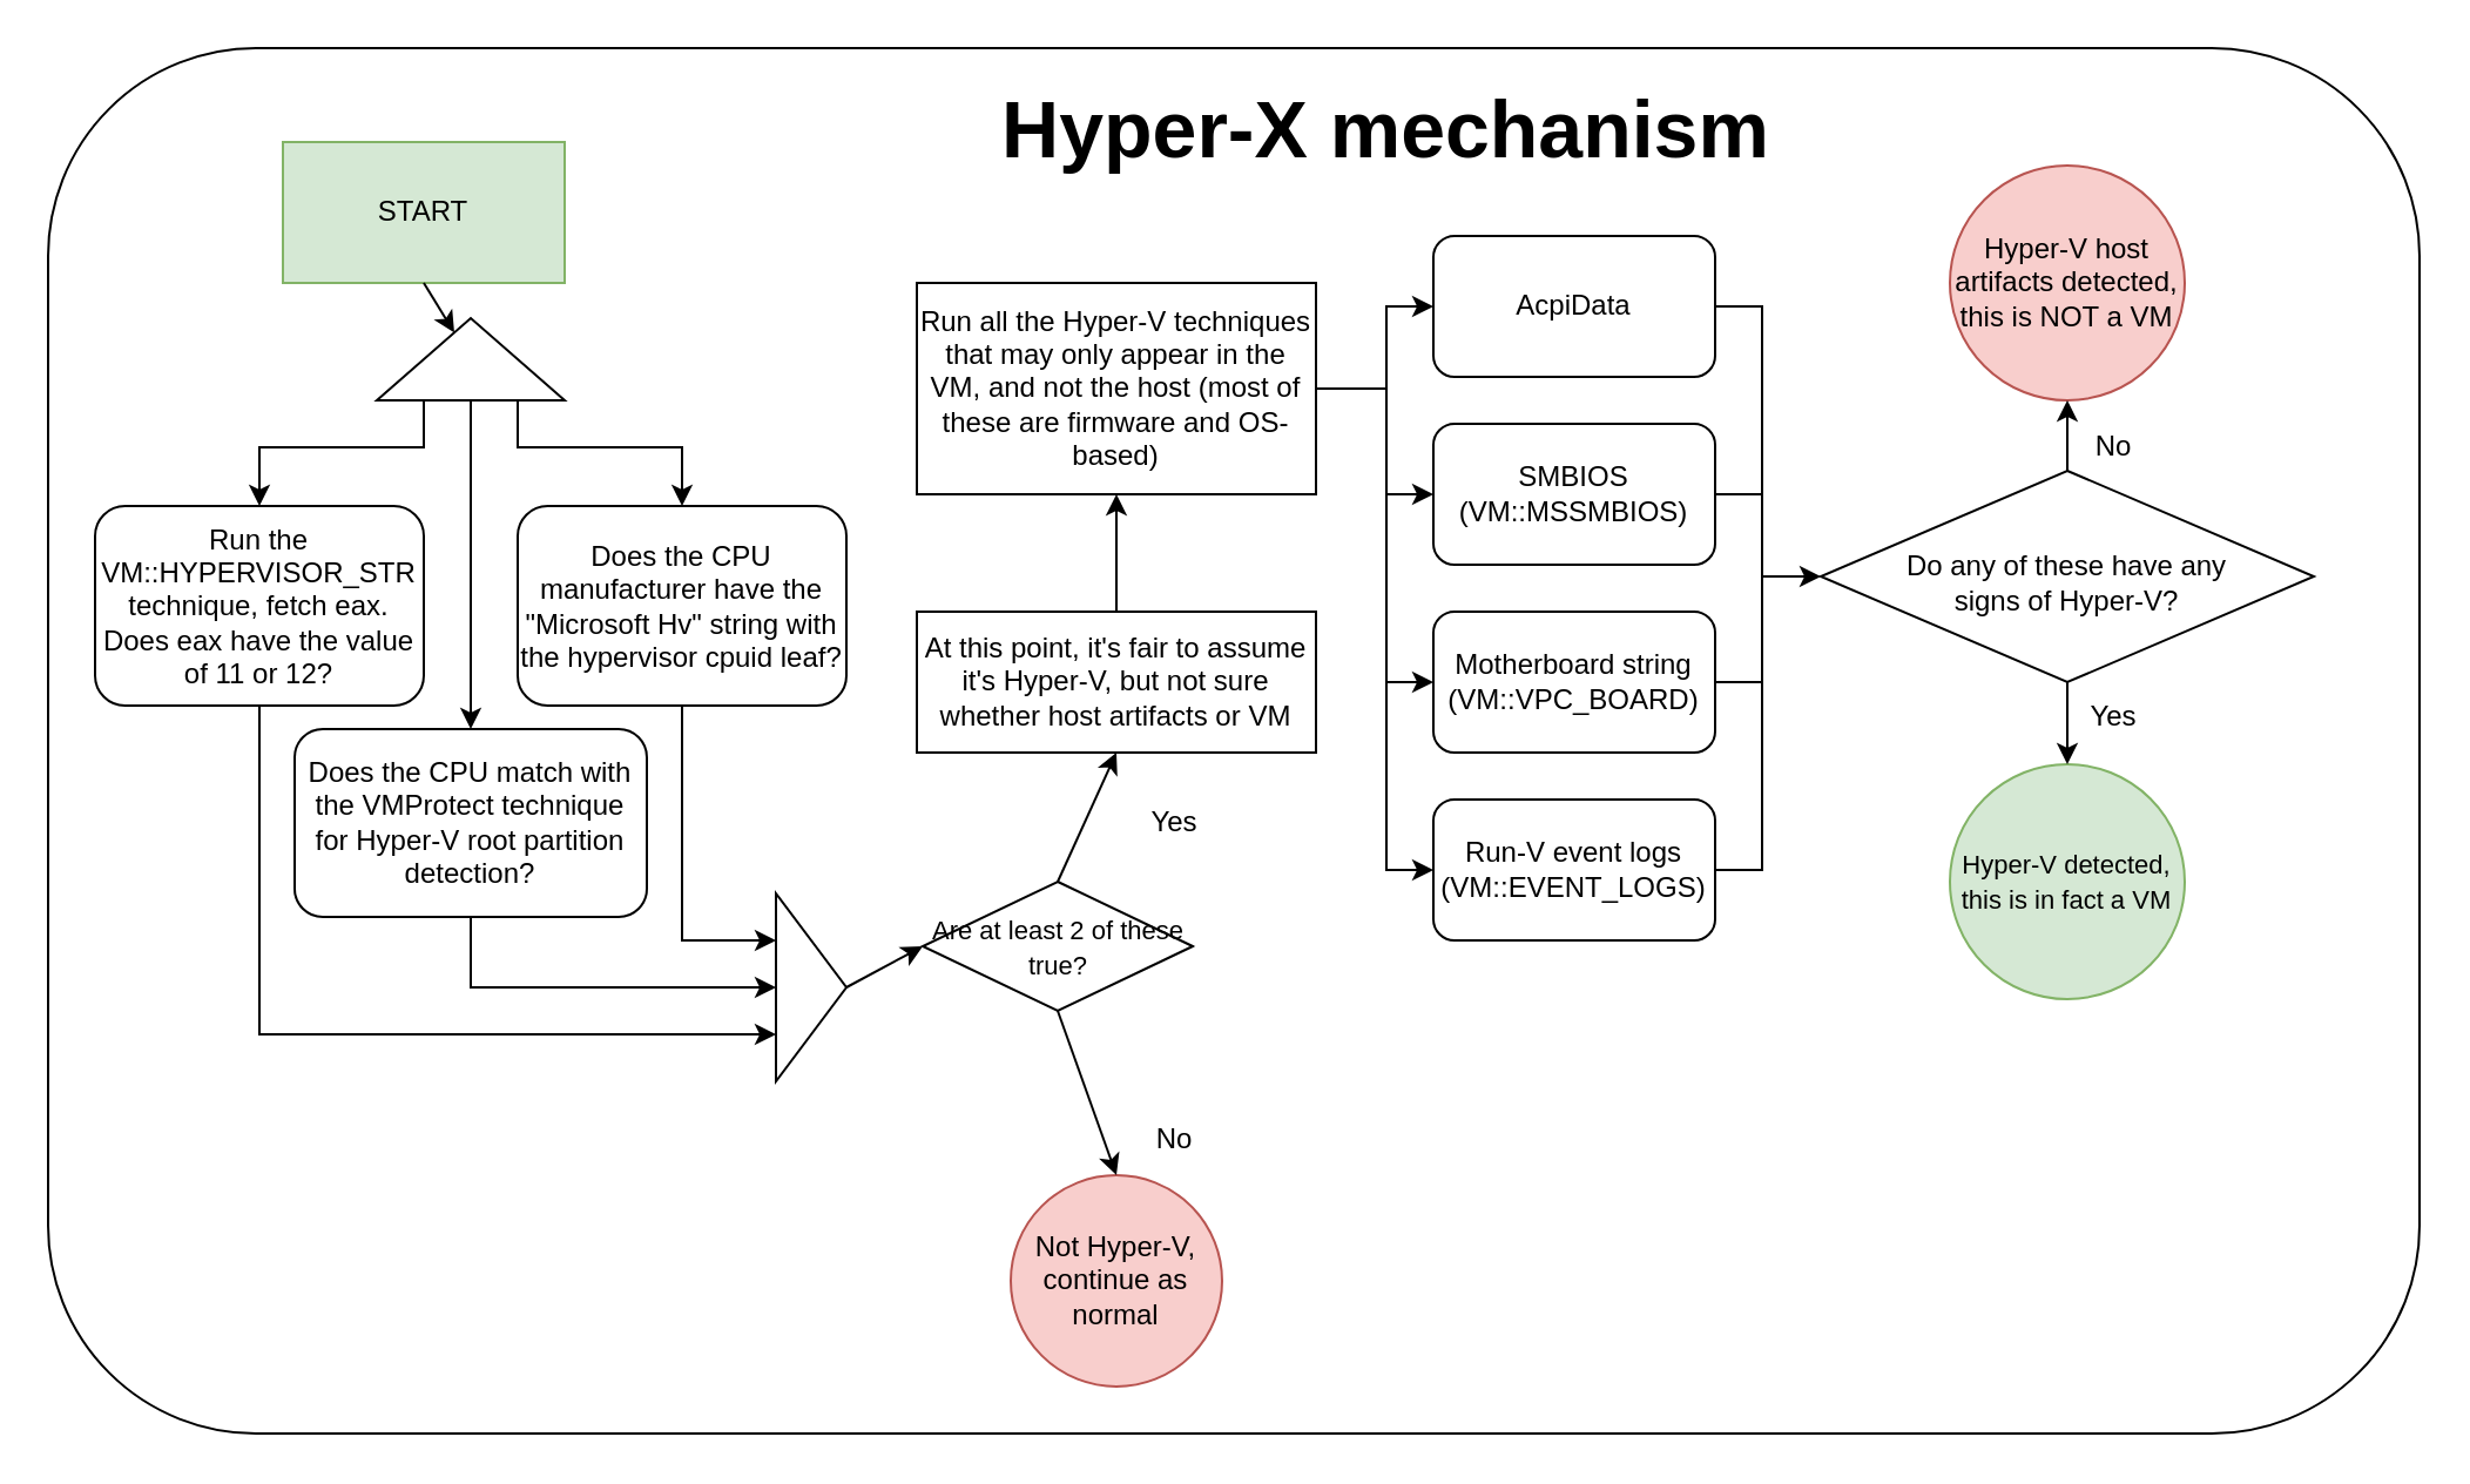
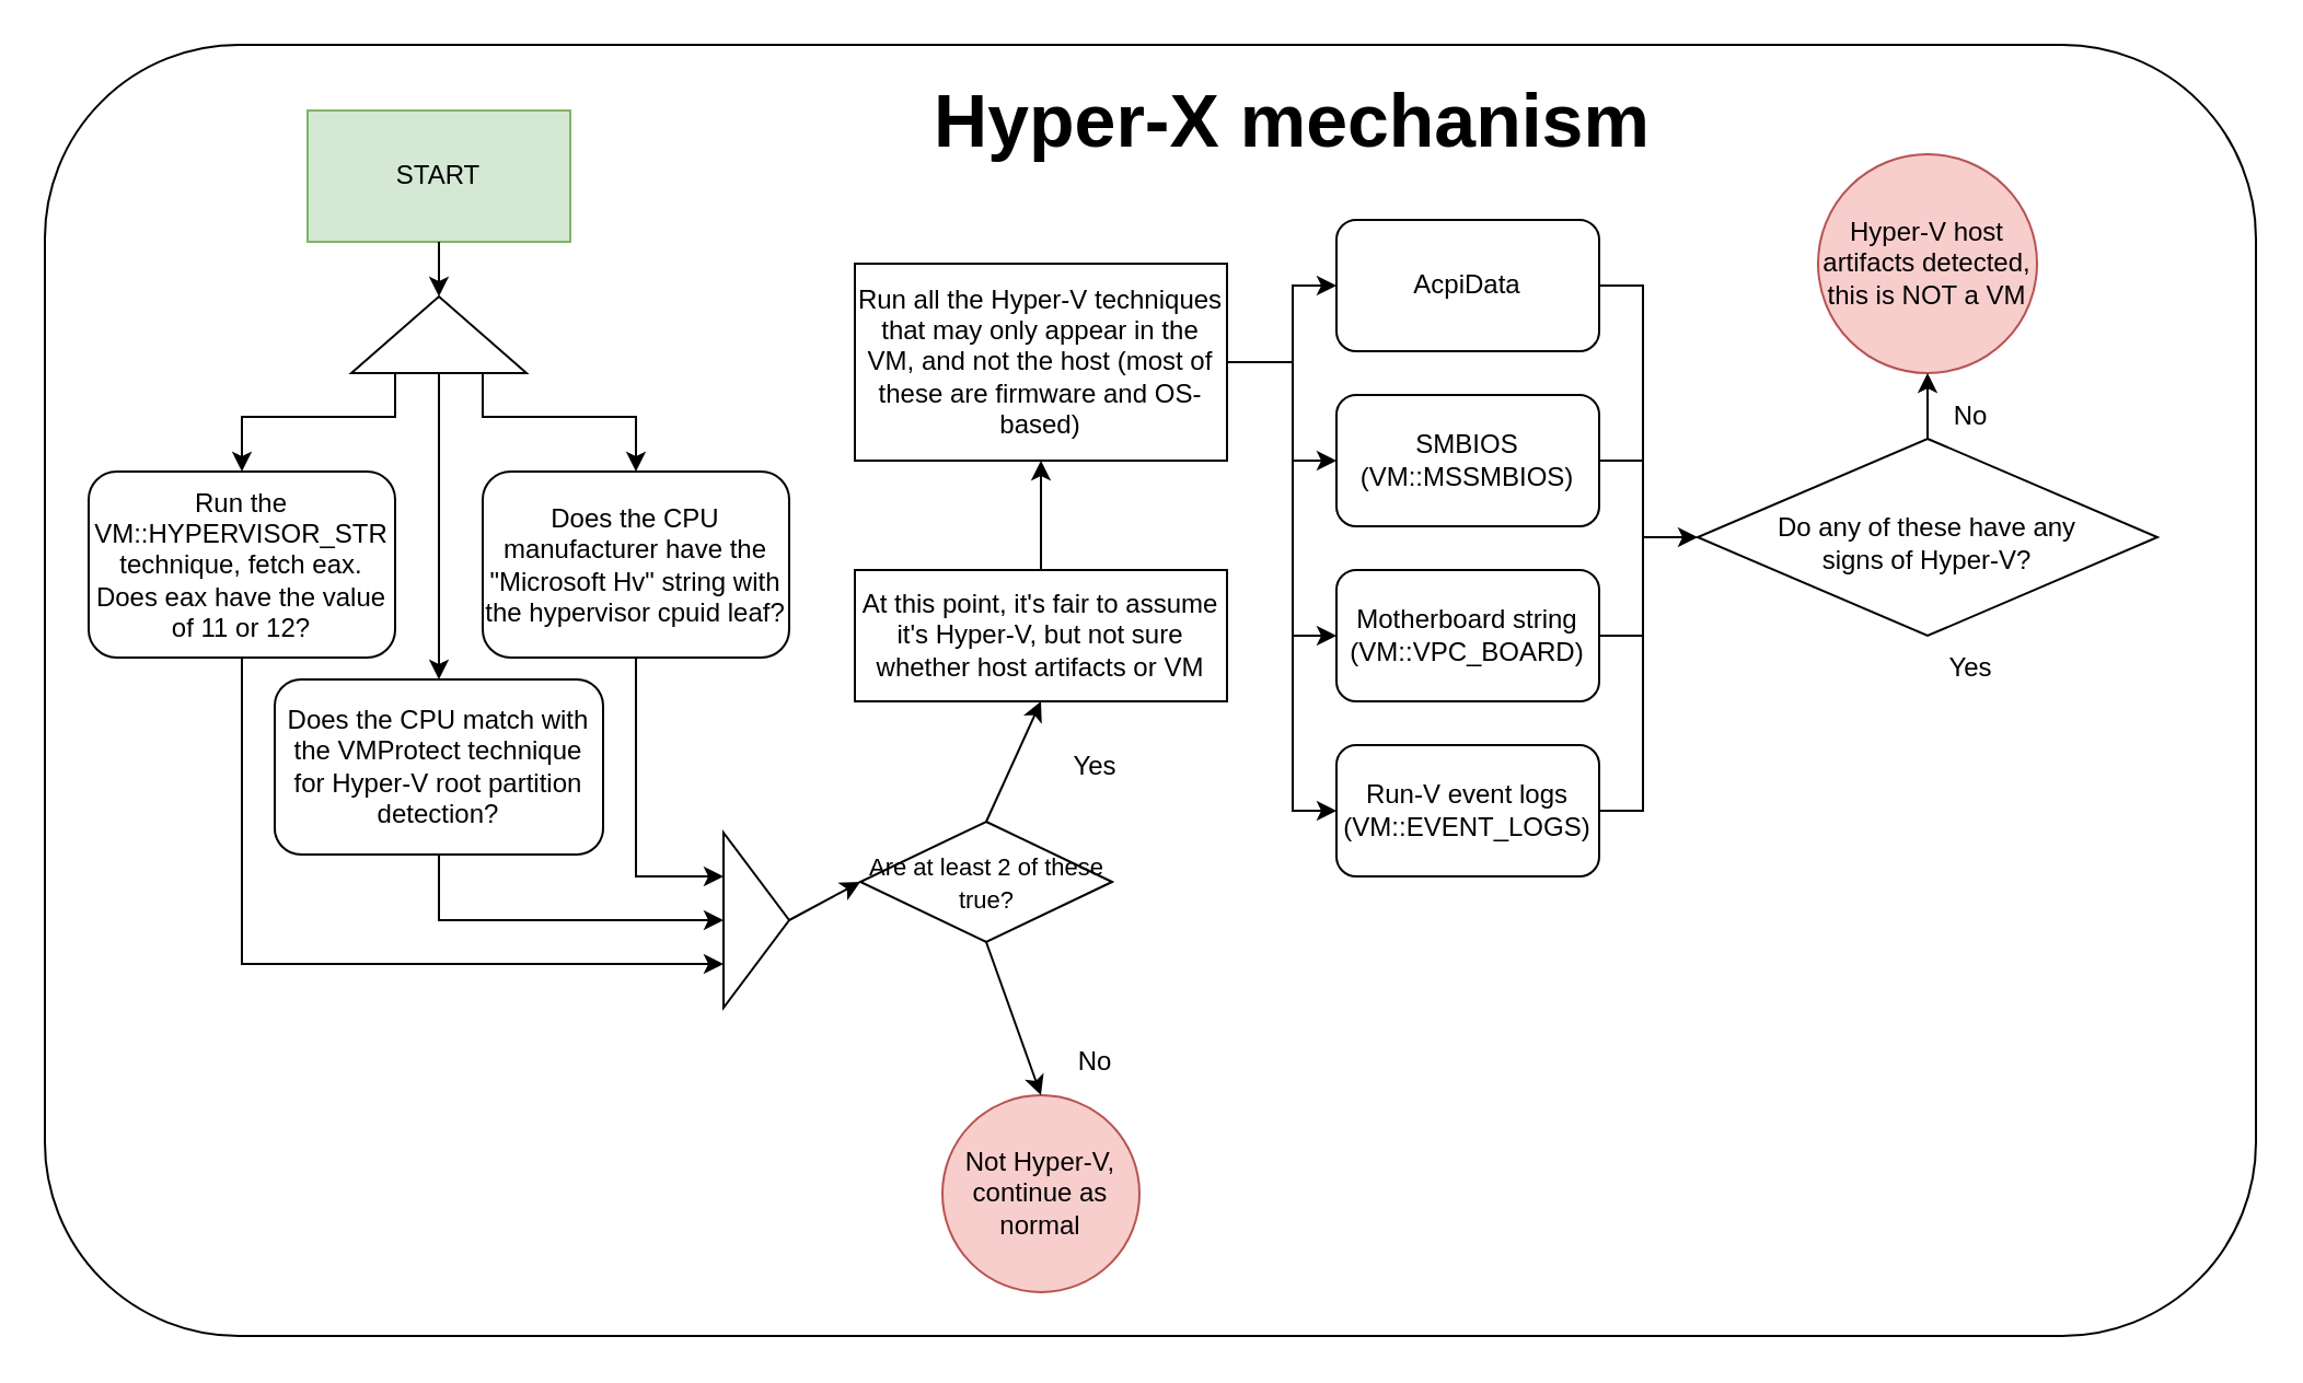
- <mxCell id="3" value="START" style="rounded=0;whiteSpace=wrap;html=1;fillColor=#d5e8d4;strokeColor=#82b366;" parent="1" vertex="1"><mxGeometry x="120" y="60" width="120" height="60" as="geometry" /></mxCell>
+ <mxCell id="3" value="START" style="rounded=0;whiteSpace=wrap;html=1;fillColor=#d5e8d4;strokeColor=#82b366;" parent="1" vertex="1"><mxGeometry x="140" y="50" width="120" height="60" as="geometry" /></mxCell>
- <mxCell id="25" value="" style="endArrow=classic;html=1;rounded=0;entryX=0.5;entryY=0;entryDx=0;entryDy=0;exitX=0.5;exitY=1;exitDx=0;exitDy=0;" parent="1" source="19" target="20" edge="1"><mxGeometry width="50" height="50" relative="1" as="geometry"><mxPoint x="720" y="310" as="sourcePoint" /><mxPoint x="770" y="260" as="targetPoint" /></mxGeometry></mxCell>
- <mxCell id="20" value="&lt;font style=&quot;font-size: 11px;&quot;&gt;Hyper-V detected, this is in fact a VM&lt;/font&gt;" style="ellipse;whiteSpace=wrap;html=1;aspect=fixed;fillColor=#d5e8d4;strokeColor=#82b366;" parent="1" vertex="1"><mxGeometry x="830" y="325" width="100" height="100" as="geometry" /></mxCell>
